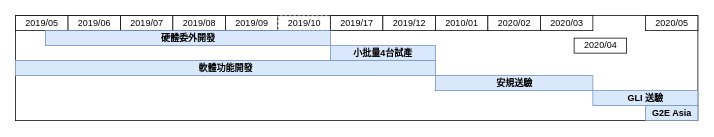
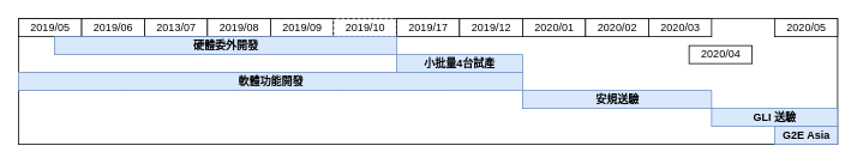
- <mxCell id="3" value="2019/07" style="fillColor=#FFFFFF;strokeColor=#000000;strokeWidth=1;fontColor=#000000;fontStyle=0;html=1;shadow=0;" parent="2" vertex="1"><mxGeometry x="140" width="70" height="20" as="geometry" /></mxCell>
+ <mxCell id="3" value="2013/07" style="fillColor=#FFFFFF;strokeColor=#000000;strokeWidth=1;fontColor=#000000;fontStyle=0;html=1;shadow=0;" parent="2" vertex="1"><mxGeometry x="140" width="70" height="20" as="geometry" /></mxCell>
- <mxCell id="9" value="2010/01" style="fillColor=#FFFFFF;strokeColor=#000000;strokeWidth=1;fontColor=#000000;fontStyle=0;html=1;shadow=0;" parent="2" vertex="1"><mxGeometry x="560" width="70" height="20" as="geometry" /></mxCell>
+ <mxCell id="9" value="2020/01" style="fillColor=#FFFFFF;strokeColor=#000000;strokeWidth=1;fontColor=#000000;fontStyle=0;html=1;shadow=0;" parent="2" vertex="1"><mxGeometry x="560" width="70" height="20" as="geometry" /></mxCell>
